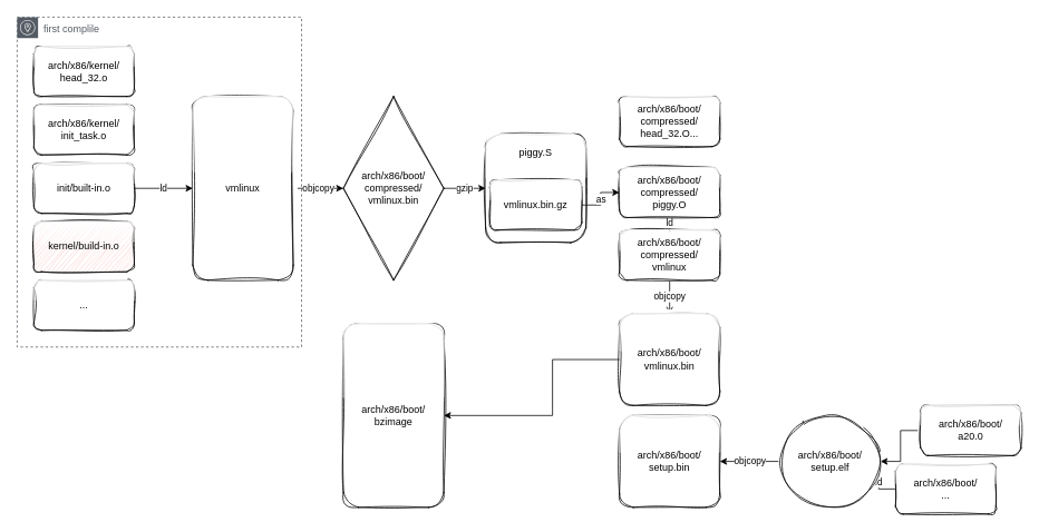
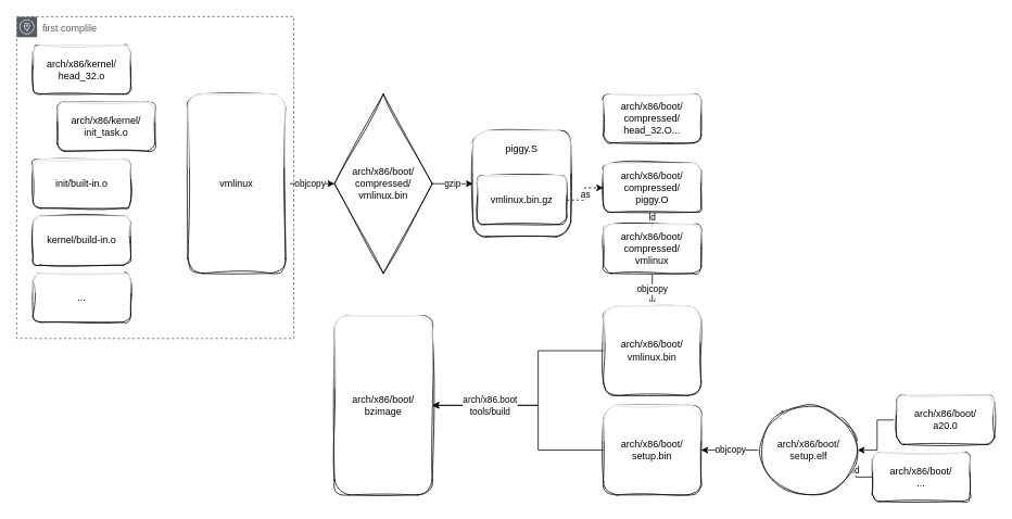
- <mxCell id="4" value="arch/x86/kernel/&lt;div&gt;init_task.o&lt;/div&gt;" style="rounded=1;whiteSpace=wrap;html=1;sketch=1;curveFitting=1;jiggle=2;glass=1;shadow=0;" vertex="1" parent="1"><mxGeometry x="40" y="125" width="120" height="60" as="geometry" /></mxCell>
+ <mxCell id="4" value="arch/x86/kernel/&lt;div&gt;init_task.o&lt;/div&gt;" style="rounded=1;whiteSpace=wrap;html=1;sketch=1;curveFitting=1;jiggle=2;glass=1;shadow=0;" vertex="1" parent="1"><mxGeometry x="70" y="125" width="120" height="60" as="geometry" /></mxCell>
- <mxCell id="5" value="ld" style="edgeStyle=orthogonalEdgeStyle;rounded=0;orthogonalLoop=1;jettySize=auto;html=1;" edge="1" parent="1" source="6" target="10"><mxGeometry relative="1" as="geometry" /></mxCell>
- <mxCell id="14" value="as" style="edgeStyle=orthogonalEdgeStyle;rounded=0;orthogonalLoop=1;jettySize=auto;html=1;entryX=0;entryY=0.5;entryDx=0;entryDy=0;" edge="1" parent="1" source="15" target="18"><mxGeometry relative="1" as="geometry" /></mxCell>
+ <mxCell id="14" value="as" style="edgeStyle=orthogonalEdgeStyle;rounded=0;orthogonalLoop=1;jettySize=auto;html=1;entryX=0;entryY=0.5;entryDx=0;entryDy=0;dashed=1;" edge="1" parent="1" source="15" target="18"><mxGeometry relative="1" as="geometry" /></mxCell>
- <mxCell id="7" value="kernel/build-in.o" style="rounded=1;whiteSpace=wrap;html=1;sketch=1;curveFitting=1;jiggle=2;glass=1;shadow=0;fillColor=#f8cecc;" vertex="1" parent="1"><mxGeometry x="40" y="265" width="120" height="60" as="geometry" /></mxCell>
+ <mxCell id="7" value="kernel/build-in.o" style="rounded=1;whiteSpace=wrap;html=1;sketch=1;curveFitting=1;jiggle=2;glass=1;shadow=0;" vertex="1" parent="1"><mxGeometry x="40" y="265" width="120" height="60" as="geometry" /></mxCell>
+ <mxCell id="27" style="edgeStyle=orthogonalEdgeStyle;rounded=0;orthogonalLoop=1;jettySize=auto;html=1;entryX=1;entryY=0.5;entryDx=0;entryDy=0;" edge="1" parent="1" source="29" target="32"><mxGeometry relative="1" as="geometry"><Array as="points"><mxPoint x="660" y="552" /><mxPoint x="660" y="497" /></Array></mxGeometry></mxCell>
+ <mxCell id="28" value="arch/x86.boot&lt;div&gt;tools/build&lt;/div&gt;" style="edgeLabel;html=1;align=center;verticalAlign=middle;resizable=0;points=[];" vertex="1" connectable="0" parent="27"><mxGeometry x="0.638" y="-3" relative="1" as="geometry"><mxPoint x="22" y="3" as="offset" /></mxGeometry></mxCell>
